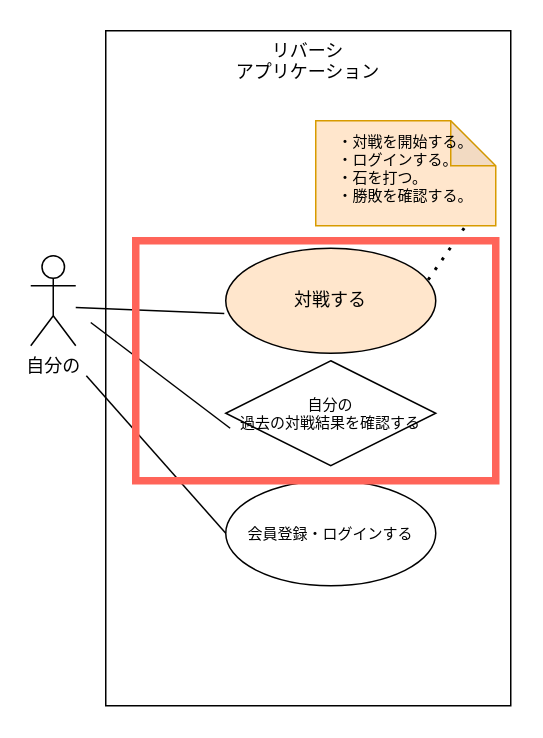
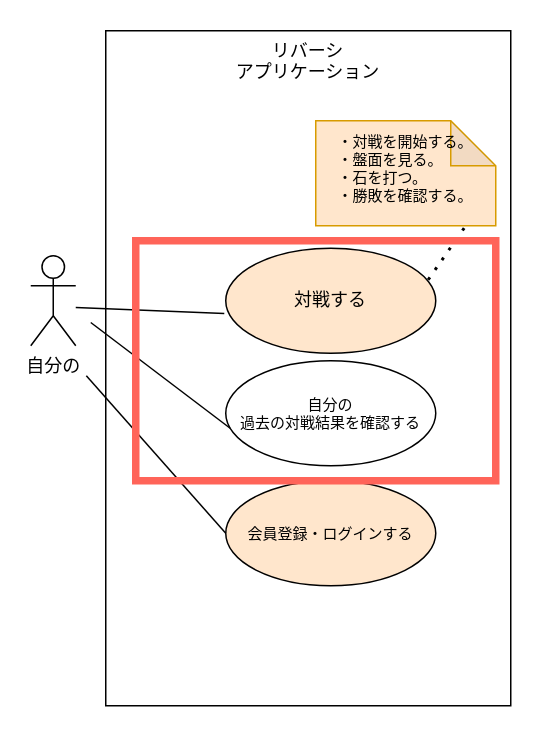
- <mxCell id="6" value="&lt;div style=&quot;text-align: left&quot;&gt;&lt;span style=&quot;font-size: 10px&quot;&gt;・対戦を開始する。&lt;/span&gt;&lt;/div&gt;&lt;font style=&quot;font-size: 10px&quot;&gt;&lt;div style=&quot;text-align: left&quot;&gt;&lt;span&gt;・ログインする。&lt;/span&gt;&lt;/div&gt;&lt;div style=&quot;text-align: left&quot;&gt;&lt;span&gt;・石を打つ。&lt;/span&gt;&lt;/div&gt;&lt;div style=&quot;text-align: left&quot;&gt;・勝敗を確認する。&lt;/div&gt;&lt;div style=&quot;text-align: left&quot;&gt;&lt;br&gt;&lt;/div&gt;&lt;/font&gt;" style="shape=note;whiteSpace=wrap;html=1;backgroundOutline=1;darkOpacity=0.05;verticalAlign=top;fillColor=#ffe6cc;strokeColor=#d79b00;" vertex="1" parent="1"><mxGeometry x="210" y="80" width="120" height="70" as="geometry" /></mxCell>
+ <mxCell id="6" value="&lt;div style=&quot;text-align: left&quot;&gt;&lt;span style=&quot;font-size: 10px&quot;&gt;・対戦を開始する。&lt;/span&gt;&lt;/div&gt;&lt;font style=&quot;font-size: 10px&quot;&gt;&lt;div style=&quot;text-align: left&quot;&gt;&lt;span&gt;・盤面を見る。&lt;/span&gt;&lt;/div&gt;&lt;div style=&quot;text-align: left&quot;&gt;&lt;span&gt;・石を打つ。&lt;/span&gt;&lt;/div&gt;&lt;div style=&quot;text-align: left&quot;&gt;・勝敗を確認する。&lt;/div&gt;&lt;div style=&quot;text-align: left&quot;&gt;&lt;br&gt;&lt;/div&gt;&lt;/font&gt;" style="shape=note;whiteSpace=wrap;html=1;backgroundOutline=1;darkOpacity=0.05;verticalAlign=top;fillColor=#ffe6cc;strokeColor=#d79b00;" vertex="1" parent="1"><mxGeometry x="210" y="80" width="120" height="70" as="geometry" /></mxCell>
- <mxCell id="8" value="自分の&lt;br&gt;過去の対戦結果を確認する" style="rhombus;whiteSpace=wrap;html=1;fontSize=10;" vertex="1" parent="1"><mxGeometry x="150" y="240" width="140" height="70" as="geometry" /></mxCell>
+ <mxCell id="8" value="自分の&lt;br&gt;過去の対戦結果を確認する" style="ellipse;whiteSpace=wrap;html=1;fontSize=10;" vertex="1" parent="1"><mxGeometry x="150" y="240" width="140" height="70" as="geometry" /></mxCell>
- <mxCell id="9" value="会員登録・ログインする" style="ellipse;whiteSpace=wrap;html=1;fontSize=10;" vertex="1" parent="1"><mxGeometry x="150" y="320" width="140" height="70" as="geometry" /></mxCell>
+ <mxCell id="9" value="会員登録・ログインする" style="ellipse;whiteSpace=wrap;html=1;fontSize=10;fillColor=#ffe6cc;" vertex="1" parent="1"><mxGeometry x="150" y="320" width="140" height="70" as="geometry" /></mxCell>
